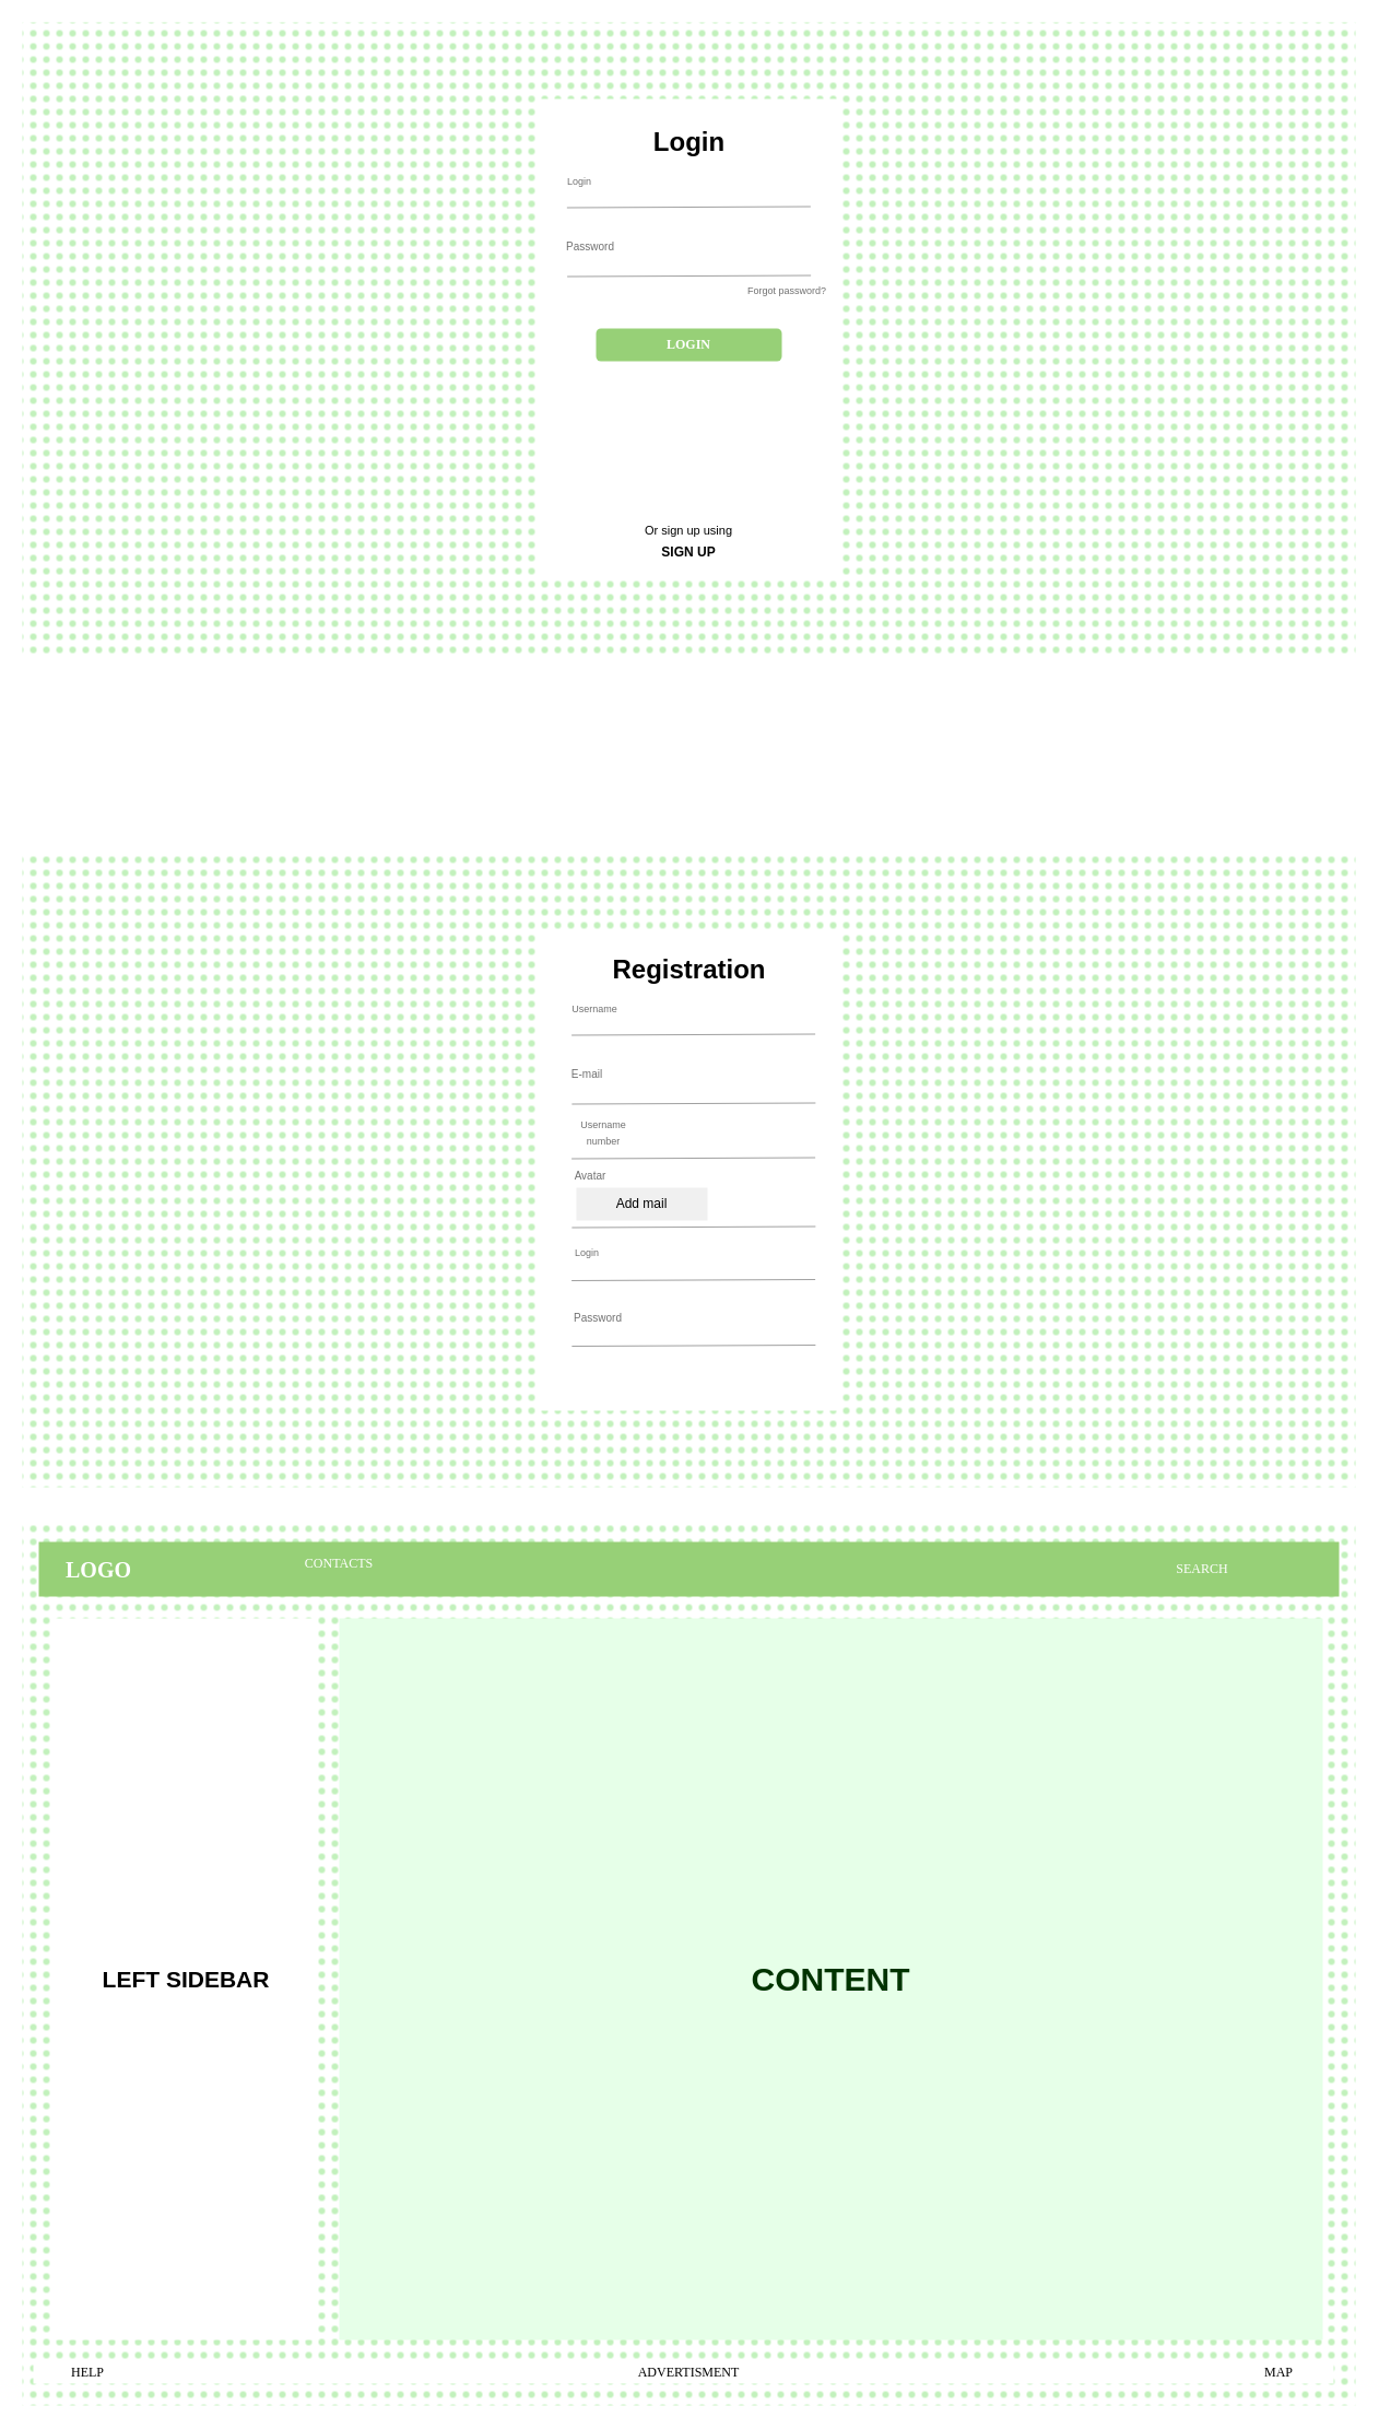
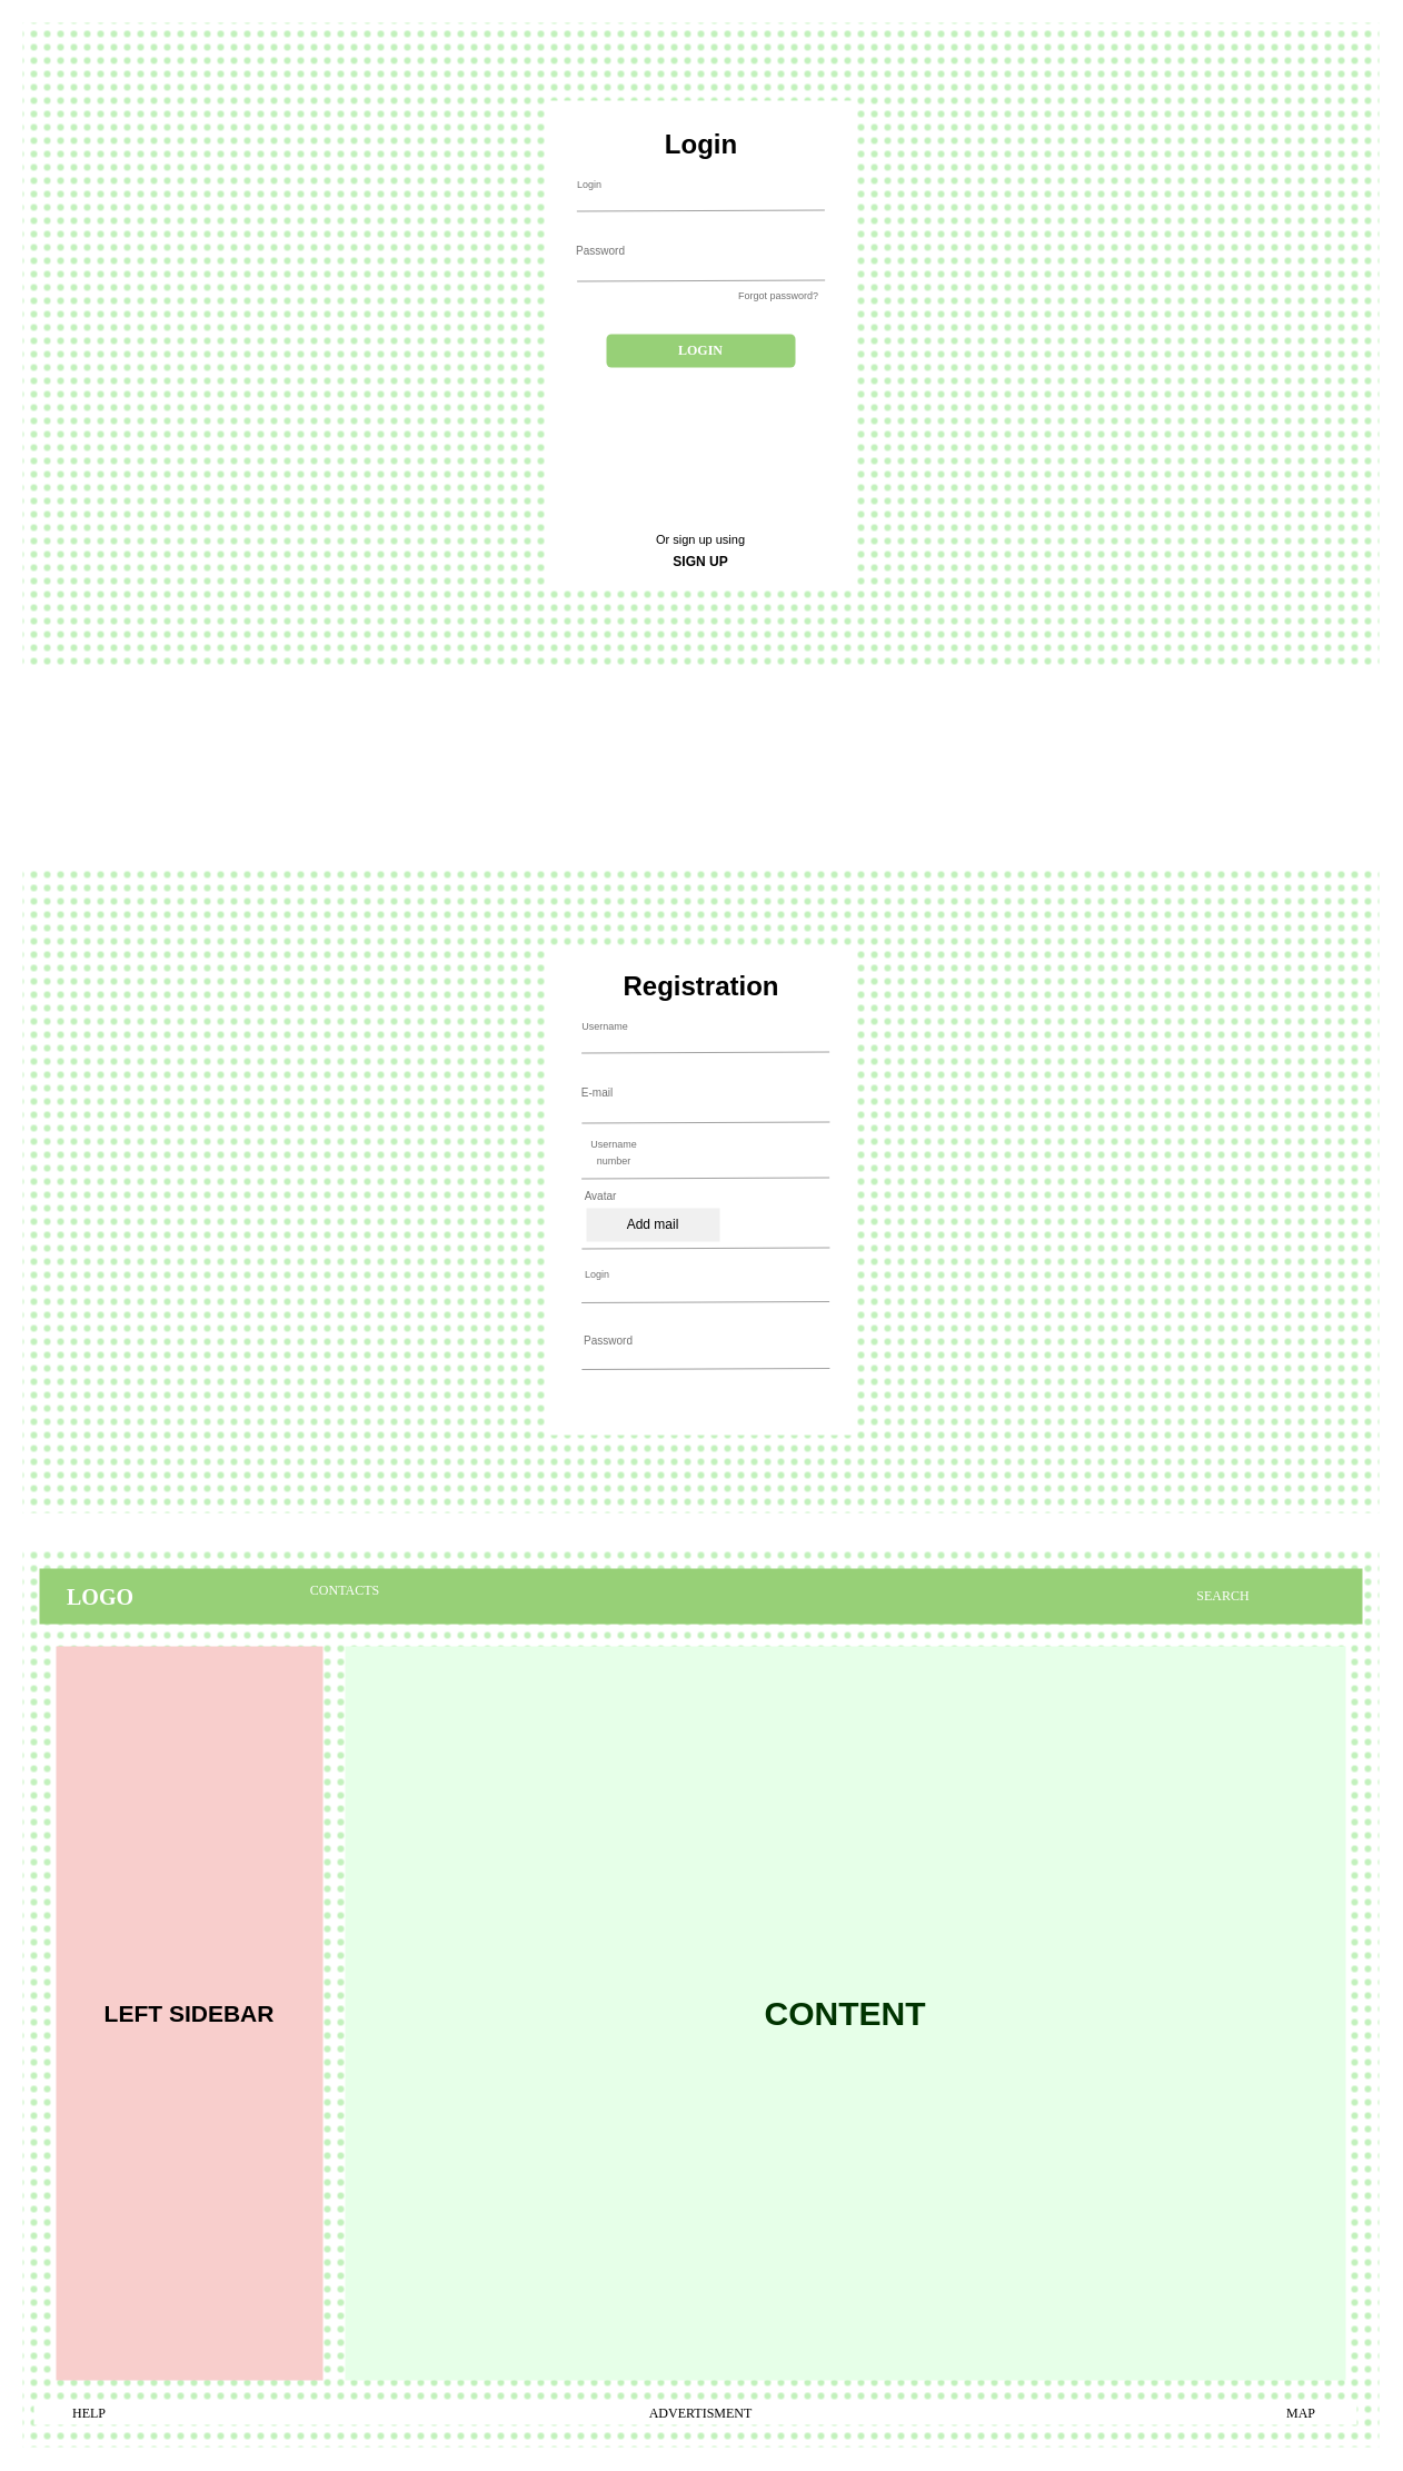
- <mxCell id="8" value="&lt;font color=&quot;#707070&quot; style=&quot;font-size: 9px;&quot;&gt;Forgot password?&lt;/font&gt;" style="text;html=1;strokeColor=none;fillColor=none;align=center;verticalAlign=middle;whiteSpace=wrap;rounded=0;" vertex="1" parent="1"><mxGeometry x="680" y="250" width="80" height="30" as="geometry" /></mxCell>
+ <mxCell id="8" value="&lt;font color=&quot;#707070&quot; style=&quot;font-size: 9px;&quot;&gt;Forgot password?&lt;/font&gt;" style="text;html=1;strokeColor=none;fillColor=none;align=center;verticalAlign=middle;whiteSpace=wrap;rounded=0;" vertex="1" parent="1"><mxGeometry x="660" y="250" width="80" height="30" as="geometry" /></mxCell>
- <mxCell id="32" value="&lt;b&gt;&lt;font style=&quot;font-size: 21px;&quot;&gt;LEFT SIDEBAR&lt;/font&gt;&lt;/b&gt;" style="rounded=0;whiteSpace=wrap;html=1;strokeColor=none;" vertex="1" parent="1"><mxGeometry x="50" y="1480" width="240" height="660" as="geometry" /></mxCell>
+ <mxCell id="32" value="&lt;b&gt;&lt;font style=&quot;font-size: 21px;&quot;&gt;LEFT SIDEBAR&lt;/font&gt;&lt;/b&gt;" style="rounded=0;whiteSpace=wrap;html=1;strokeColor=none;fillColor=#f8cecc;" vertex="1" parent="1"><mxGeometry x="50" y="1480" width="240" height="660" as="geometry" /></mxCell>
